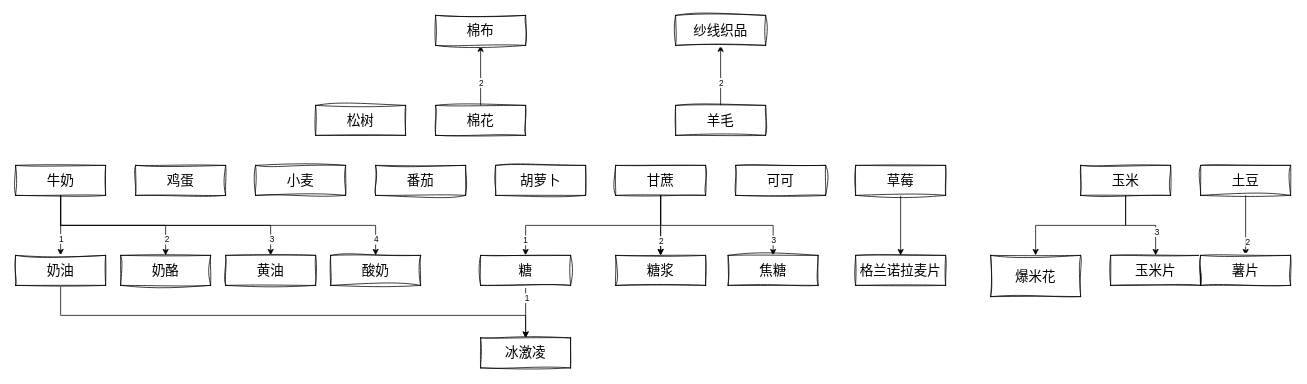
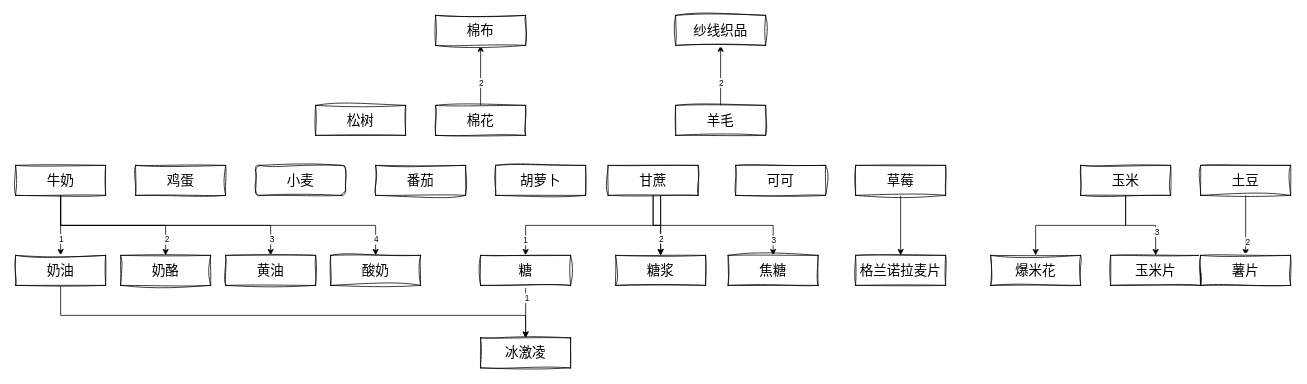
- <mxCell id="15" value="小麦" style="rounded=0;whiteSpace=wrap;html=1;sketch=1;curveFitting=1;jiggle=2;fontSize=18;" vertex="1" parent="1"><mxGeometry x="340" y="220" width="120" height="40" as="geometry" /></mxCell>
+ <mxCell id="15" value="小麦" style="whiteSpace=wrap;html=1;sketch=1;curveFitting=1;jiggle=2;fontSize=18;rounded=1;" vertex="1" parent="1"><mxGeometry x="340" y="220" width="120" height="40" as="geometry" /></mxCell>
- <mxCell id="27" value="甘蔗" style="rounded=0;whiteSpace=wrap;html=1;sketch=1;curveFitting=1;jiggle=2;fontSize=18;" vertex="1" parent="1"><mxGeometry x="820" y="220" width="120" height="40" as="geometry" /></mxCell>
+ <mxCell id="27" value="甘蔗" style="rounded=0;whiteSpace=wrap;html=1;sketch=1;curveFitting=1;jiggle=2;fontSize=18;" vertex="1" parent="1"><mxGeometry x="810" y="220" width="120" height="40" as="geometry" /></mxCell>
- <mxCell id="51" value="爆米花" style="rounded=0;whiteSpace=wrap;html=1;sketch=1;curveFitting=1;jiggle=2;fontSize=18;" vertex="1" parent="1"><mxGeometry x="1320" y="340" width="120" height="55" as="geometry" /></mxCell>
+ <mxCell id="51" value="爆米花" style="rounded=0;whiteSpace=wrap;html=1;sketch=1;curveFitting=1;jiggle=2;fontSize=18;" vertex="1" parent="1"><mxGeometry x="1320" y="340" width="120" height="40" as="geometry" /></mxCell>
